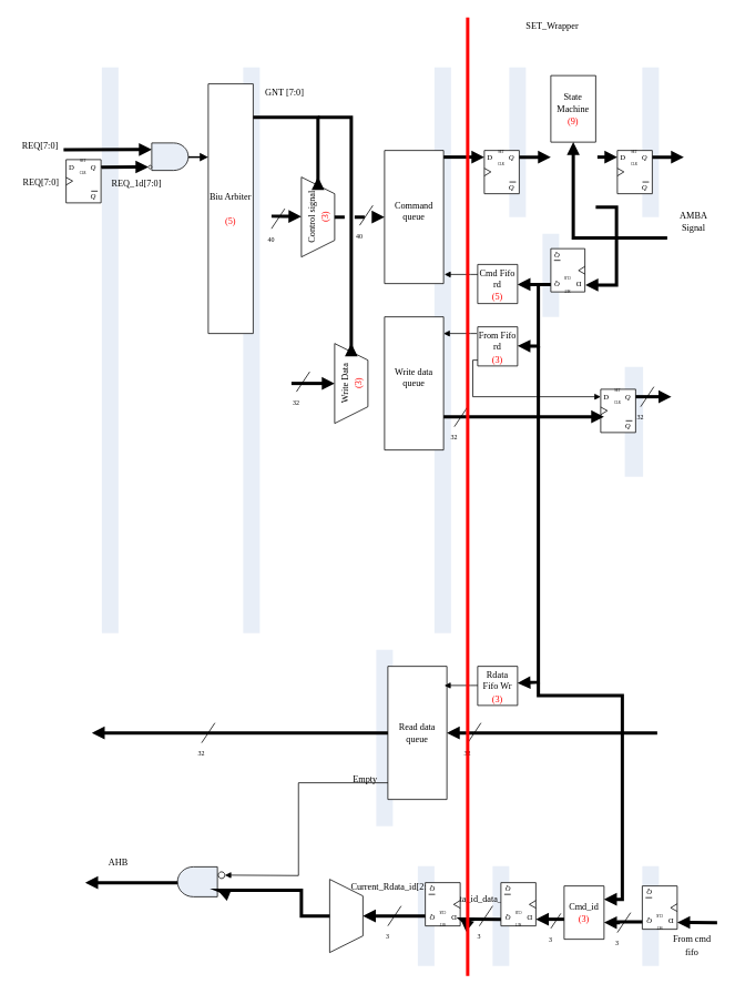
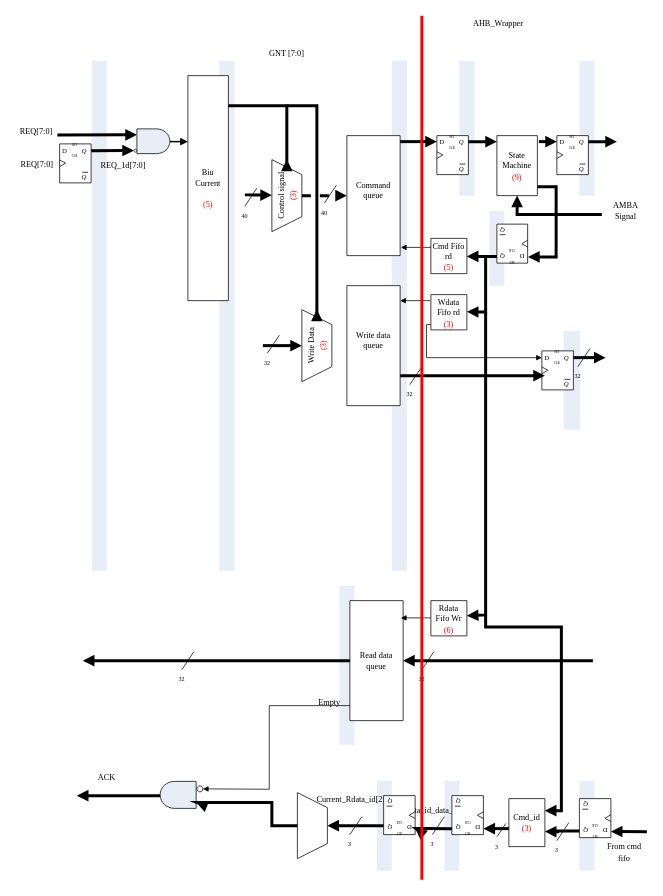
- <mxCell id="21" value="&lt;font style=&quot;font-size:11px;font-family:Times New Roman;color:#000000;direction:ltr;letter-spacing:0px;line-height:120.0%;opacity:1&quot;&gt;SET_Wrapper&#10;&lt;/font&gt;" style="verticalAlign=middle;align=center;vsdxID=23;fillColor=none;gradientColor=none;shape=stencil(fc5LDoAgDEXRrZBuAJyX7sXEKo0IBvG3eyM60IEOe5LmXZxcPbKacoo9r9JkZ0GC4yQZCNuYuEtxDg3hWGdHOMSF1WbBgNotVMaAJvQSCp7nD7/wk+5nfe214v0Vd9qzR5dyOgA=);strokeColor=none;spacingTop=-1;spacingBottom=-1;spacingLeft=-1;spacingRight=-1;labelBackgroundColor=none;rounded=0;html=1;whiteSpace=wrap;" vertex="1" parent="1"><mxGeometry width="196" height="20" x="566" y="20" as="geometry" /></mxCell>
+ <mxCell id="21" value="&lt;font style=&quot;font-size:11px;font-family:Times New Roman;color:#000000;direction:ltr;letter-spacing:0px;line-height:120.0%;opacity:1&quot;&gt;AHB_Wrapper&#10;&lt;/font&gt;" style="verticalAlign=middle;align=center;vsdxID=23;fillColor=none;gradientColor=none;shape=stencil(fc5LDoAgDEXRrZBuAJyX7sXEKo0IBvG3eyM60IEOe5LmXZxcPbKacoo9r9JkZ0GC4yQZCNuYuEtxDg3hWGdHOMSF1WbBgNotVMaAJvQSCp7nD7/wk+5nfe214v0Vd9qzR5dyOgA=);strokeColor=none;spacingTop=-1;spacingBottom=-1;spacingLeft=-1;spacingRight=-1;labelBackgroundColor=none;rounded=0;html=1;whiteSpace=wrap;" vertex="1" parent="1"><mxGeometry width="196" height="20" x="566" y="20" as="geometry" /></mxCell>
- <mxCell id="16" value="&lt;font style=&quot;font-size:11px;font-family:Times New Roman;color:#000000;direction:ltr;letter-spacing:0px;line-height:120.0%;opacity:1&quot;&gt;GNT [7:0]&#10;&lt;/font&gt;" style="verticalAlign=middle;align=center;vsdxID=51;fillColor=none;gradientColor=none;shape=stencil(fc5LDoAgDEXRrZBuAJyX7sXEKo0IBvG3eyM60IEOe5LmXZxcPbKacoo9r9JkZ0GC4yQZCNuYuEtxDg3hWGdHOMSF1WbBgNotVMaAJvQSCp7nD7/wk+5nfe214v0Vd9qzR5dyOgA=);strokeColor=none;spacingTop=-1;spacingBottom=-1;spacingLeft=-1;spacingRight=-1;labelBackgroundColor=none;rounded=0;html=1;whiteSpace=wrap;" vertex="1" parent="1"><mxGeometry width="56" height="20" x="314" y="100" as="geometry" /></mxCell>
+ <mxCell id="16" value="&lt;font style=&quot;font-size:11px;font-family:Times New Roman;color:#000000;direction:ltr;letter-spacing:0px;line-height:120.0%;opacity:1&quot;&gt;GNT [7:0]&#10;&lt;/font&gt;" style="verticalAlign=middle;align=center;vsdxID=51;fillColor=none;gradientColor=none;shape=stencil(fc5LDoAgDEXRrZBuAJyX7sXEKo0IBvG3eyM60IEOe5LmXZxcPbKacoo9r9JkZ0GC4yQZCNuYuEtxDg3hWGdHOMSF1WbBgNotVMaAJvQSCp7nD7/wk+5nfe214v0Vd9qzR5dyOgA=);strokeColor=none;spacingTop=-1;spacingBottom=-1;spacingLeft=-1;spacingRight=-1;labelBackgroundColor=none;rounded=0;html=1;whiteSpace=wrap;" vertex="1" parent="1"><mxGeometry x="354" y="60" width="56" height="20" as="geometry" /></mxCell>
- <mxCell id="25" value="&lt;p style=&quot;align:center;margin-left:0;margin-right:0;margin-top:0px;margin-bottom:0px;text-indent:0;valign:middle;direction:ltr;&quot;&gt;&lt;font style=&quot;font-size:11px;font-family:Times New Roman;color:#000000;direction:ltr;letter-spacing:0px;line-height:120.0%;opacity:1&quot;&gt;State Machine&#10;&lt;/font&gt;&lt;font style=&quot;font-size:11px;font-family:Times New Roman;color:#ff0000;direction:ltr;letter-spacing:0px;line-height:120.0%;opacity:1&quot;&gt;(9)&#10;&lt;/font&gt;&lt;/p&gt;" style="verticalAlign=middle;align=center;vsdxID=24;fillColor=#ffffff;gradientColor=none;shape=stencil(fc5LDoAgDEXRrZBuAJyX7sXEKo0IBvG3eyM60IEOe5LmXZxcPbKacoo9r9JkZ0GC4yQZCNuYuEtxDg3hWGdHOMSF1WbBgNotVMaAJvQSCp7nD7/wk+5nfe214v0Vd9qzR5dyOgA=);strokeColor=#000000;labelBackgroundColor=none;rounded=0;html=1;whiteSpace=wrap;" vertex="1" parent="1"><mxGeometry x="662" y="90" width="54" height="80" as="geometry" /></mxCell>
+ <mxCell id="25" value="&lt;p style=&quot;align:center;margin-left:0;margin-right:0;margin-top:0px;margin-bottom:0px;text-indent:0;valign:middle;direction:ltr;&quot;&gt;&lt;font style=&quot;font-size:11px;font-family:Times New Roman;color:#000000;direction:ltr;letter-spacing:0px;line-height:120.0%;opacity:1&quot;&gt;State Machine&#10;&lt;/font&gt;&lt;font style=&quot;font-size:11px;font-family:Times New Roman;color:#ff0000;direction:ltr;letter-spacing:0px;line-height:120.0%;opacity:1&quot;&gt;(9)&#10;&lt;/font&gt;&lt;/p&gt;" style="verticalAlign=middle;align=center;vsdxID=24;fillColor=#ffffff;gradientColor=none;shape=stencil(fc5LDoAgDEXRrZBuAJyX7sXEKo0IBvG3eyM60IEOe5LmXZxcPbKacoo9r9JkZ0GC4yQZCNuYuEtxDg3hWGdHOMSF1WbBgNotVMaAJvQSCp7nD7/wk+5nfe214v0Vd9qzR5dyOgA=);strokeColor=#000000;labelBackgroundColor=none;rounded=0;html=1;whiteSpace=wrap;" vertex="1" parent="1"><mxGeometry width="54" height="80" x="662" y="180" as="geometry" /></mxCell>
- <mxCell id="15" value="&lt;p style=&quot;align:center;margin-left:0;margin-right:0;margin-top:0px;margin-bottom:0px;text-indent:0;valign:middle;direction:ltr;&quot;&gt;&lt;font style=&quot;font-size:11px;font-family:Times New Roman;color:#000000;direction:ltr;letter-spacing:0px;line-height:120.0%;opacity:1&quot;&gt;Biu Arbiter&#10;&#10;&lt;/font&gt;&lt;font style=&quot;font-size:11px;font-family:Times New Roman;color:#ff0000;direction:ltr;letter-spacing:0px;line-height:120.0%;opacity:1&quot;&gt;(5)&#10;&lt;/font&gt;&lt;/p&gt;" style="verticalAlign=middle;align=center;vsdxID=47;fillColor=#ffffff;gradientColor=none;shape=stencil(fc5LDoAgDEXRrZDODTgv3YuJVRoRDOJv98bPQAc67Emad3F01cBqzCl2vEidnQUJjpNkIGxi4jbFKdSEQ5UdYR9nVqsFA2qzUBoDmtBLOPE4f7h46bfd7/pabMT7K++wZ5E+22kH);strokeColor=#000000;labelBackgroundColor=none;rounded=0;html=1;whiteSpace=wrap;" vertex="1" parent="1"><mxGeometry width="54" height="300" x="250" y="100" as="geometry" /></mxCell>
+ <mxCell id="15" value="&lt;p style=&quot;align:center;margin-left:0;margin-right:0;margin-top:0px;margin-bottom:0px;text-indent:0;valign:middle;direction:ltr;&quot;&gt;&lt;font style=&quot;font-size:11px;font-family:Times New Roman;color:#000000;direction:ltr;letter-spacing:0px;line-height:120.0%;opacity:1&quot;&gt;Biu Current&#10;&#10;&lt;/font&gt;&lt;font style=&quot;font-size:11px;font-family:Times New Roman;color:#ff0000;direction:ltr;letter-spacing:0px;line-height:120.0%;opacity:1&quot;&gt;(5)&#10;&lt;/font&gt;&lt;/p&gt;" style="verticalAlign=middle;align=center;vsdxID=47;fillColor=#ffffff;gradientColor=none;shape=stencil(fc5LDoAgDEXRrZDODTgv3YuJVRoRDOJv98bPQAc67Emad3F01cBqzCl2vEidnQUJjpNkIGxi4jbFKdSEQ5UdYR9nVqsFA2qzUBoDmtBLOPE4f7h46bfd7/pabMT7K++wZ5E+22kH);strokeColor=#000000;labelBackgroundColor=none;rounded=0;html=1;whiteSpace=wrap;" vertex="1" parent="1"><mxGeometry width="54" height="300" x="250" y="100" as="geometry" /></mxCell>
- <mxCell id="26" value="&lt;font style=&quot;font-size:11px;font-family:Times New Roman;color:#000000;direction:ltr;letter-spacing:0px;line-height:120.0%;opacity:1&quot;&gt;AMBA Signal&#10;&lt;/font&gt;" style="verticalAlign=middle;align=center;vsdxID=102;fillColor=none;gradientColor=none;shape=stencil(fc5LDoAgDEXRrZBuAJyX7sXEKo0IBvG3eyM60IEOe5LmXZxcPbKacoo9r9JkZ0GC4yQZCNuYuEtxDg3hWGdHOMSF1WbBgNotVMaAJvQSCp7nD7/wk+5nfe214v0Vd9qzR5dyOgA=);strokeColor=none;spacingTop=-1;spacingBottom=-1;spacingLeft=-1;spacingRight=-1;labelBackgroundColor=none;rounded=0;html=1;whiteSpace=wrap;" vertex="1" parent="1"><mxGeometry x="806" y="255" width="56" height="20" as="geometry" /></mxCell>
+ <mxCell id="26" value="&lt;font style=&quot;font-size:11px;font-family:Times New Roman;color:#000000;direction:ltr;letter-spacing:0px;line-height:120.0%;opacity:1&quot;&gt;AMBA Signal&#10;&lt;/font&gt;" style="verticalAlign=middle;align=center;vsdxID=102;fillColor=none;gradientColor=none;shape=stencil(fc5LDoAgDEXRrZBuAJyX7sXEKo0IBvG3eyM60IEOe5LmXZxcPbKacoo9r9JkZ0GC4yQZCNuYuEtxDg3hWGdHOMSF1WbBgNotVMaAJvQSCp7nD7/wk+5nfe214v0Vd9qzR5dyOgA=);strokeColor=none;spacingTop=-1;spacingBottom=-1;spacingLeft=-1;spacingRight=-1;labelBackgroundColor=none;rounded=0;html=1;whiteSpace=wrap;" vertex="1" parent="1"><mxGeometry width="56" height="20" x="806" y="270" as="geometry" /></mxCell>
- <mxCell id="28" value="&lt;p style=&quot;align:center;margin-left:0;margin-right:0;margin-top:0px;margin-bottom:0px;text-indent:0;valign:middle;direction:ltr;&quot;&gt;&lt;font style=&quot;font-size:11px;font-family:Times New Roman;color:#000000;direction:ltr;letter-spacing:0px;line-height:120.0%;opacity:1&quot;&gt;From Fifo rd&#10;&lt;/font&gt;&lt;font style=&quot;font-size:11px;font-family:Times New Roman;color:#ff0000;direction:ltr;letter-spacing:0px;line-height:120.0%;opacity:1&quot;&gt;(3)&#10;&lt;/font&gt;&lt;/p&gt;" style="verticalAlign=middle;align=center;vsdxID=119;fillColor=#ffffff;gradientColor=none;shape=stencil(fc5LDoAgDEXRrZBuAJyX7sXEKo0IBvG3eyM60IEOe5LmXZxcPbKacoo9r9JkZ0GC4yQZCNuYuEtxDg3hWGdHOMSF1WbBgNotVMaAJvQSCp7nD7/wk+5nfe214v0Vd9qzR5dyOgA=);strokeColor=#000000;labelBackgroundColor=none;rounded=0;html=1;whiteSpace=wrap;" vertex="1" parent="1"><mxGeometry width="48" height="47" x="574" y="392" as="geometry" /></mxCell>
+ <mxCell id="28" value="&lt;p style=&quot;align:center;margin-left:0;margin-right:0;margin-top:0px;margin-bottom:0px;text-indent:0;valign:middle;direction:ltr;&quot;&gt;&lt;font style=&quot;font-size:11px;font-family:Times New Roman;color:#000000;direction:ltr;letter-spacing:0px;line-height:120.0%;opacity:1&quot;&gt;Wdata Fifo rd&#10;&lt;/font&gt;&lt;font style=&quot;font-size:11px;font-family:Times New Roman;color:#ff0000;direction:ltr;letter-spacing:0px;line-height:120.0%;opacity:1&quot;&gt;(3)&#10;&lt;/font&gt;&lt;/p&gt;" style="verticalAlign=middle;align=center;vsdxID=119;fillColor=#ffffff;gradientColor=none;shape=stencil(fc5LDoAgDEXRrZBuAJyX7sXEKo0IBvG3eyM60IEOe5LmXZxcPbKacoo9r9JkZ0GC4yQZCNuYuEtxDg3hWGdHOMSF1WbBgNotVMaAJvQSCp7nD7/wk+5nfe214v0Vd9qzR5dyOgA=);strokeColor=#000000;labelBackgroundColor=none;rounded=0;html=1;whiteSpace=wrap;" vertex="1" parent="1"><mxGeometry width="48" height="47" x="574" y="392" as="geometry" /></mxCell>
- <mxCell id="29" value="&lt;p style=&quot;align:center;margin-left:0;margin-right:0;margin-top:0px;margin-bottom:0px;text-indent:0;valign:middle;direction:ltr;&quot;&gt;&lt;font style=&quot;font-size:11px;font-family:Times New Roman;color:#000000;direction:ltr;letter-spacing:0px;line-height:120.0%;opacity:1&quot;&gt;Rdata Fifo Wr&#10;&lt;/font&gt;&lt;font style=&quot;font-size:11px;font-family:Times New Roman;color:#ff0000;direction:ltr;letter-spacing:0px;line-height:120.0%;opacity:1&quot;&gt;(3)&#10;&lt;/font&gt;&lt;/p&gt;" style="verticalAlign=middle;align=center;vsdxID=138;fillColor=#ffffff;gradientColor=none;shape=stencil(fc5LDoAgDEXRrZBuAJyX7sXEKo0IBvG3eyM60IEOe5LmXZxcPbKacoo9r9JkZ0GC4yQZCNuYuEtxDg3hWGdHOMSF1WbBgNotVMaAJvQSCp7nD7/wk+5nfe214v0Vd9qzR5dyOgA=);strokeColor=#000000;labelBackgroundColor=none;rounded=0;html=1;whiteSpace=wrap;" vertex="1" parent="1"><mxGeometry width="48" height="47" x="574" y="800" as="geometry" /></mxCell>
+ <mxCell id="29" value="&lt;p style=&quot;align:center;margin-left:0;margin-right:0;margin-top:0px;margin-bottom:0px;text-indent:0;valign:middle;direction:ltr;&quot;&gt;&lt;font style=&quot;font-size:11px;font-family:Times New Roman;color:#000000;direction:ltr;letter-spacing:0px;line-height:120.0%;opacity:1&quot;&gt;Rdata Fifo Wr&#10;&lt;/font&gt;&lt;font style=&quot;font-size:11px;font-family:Times New Roman;color:#ff0000;direction:ltr;letter-spacing:0px;line-height:120.0%;opacity:1&quot;&gt;(6)&#10;&lt;/font&gt;&lt;/p&gt;" style="verticalAlign=middle;align=center;vsdxID=138;fillColor=#ffffff;gradientColor=none;shape=stencil(fc5LDoAgDEXRrZBuAJyX7sXEKo0IBvG3eyM60IEOe5LmXZxcPbKacoo9r9JkZ0GC4yQZCNuYuEtxDg3hWGdHOMSF1WbBgNotVMaAJvQSCp7nD7/wk+5nfe214v0Vd9qzR5dyOgA=);strokeColor=#000000;labelBackgroundColor=none;rounded=0;html=1;whiteSpace=wrap;" vertex="1" parent="1"><mxGeometry width="48" height="47" x="574" y="800" as="geometry" /></mxCell>
- <mxCell id="23" value="&lt;font style=&quot;font-size:11px;font-family:Times New Roman;color:#000000;direction:ltr;letter-spacing:0px;line-height:120.0%;opacity:1&quot;&gt;AHB&#10;&lt;/font&gt;" style="verticalAlign=middle;align=center;vsdxID=64;fillColor=none;gradientColor=none;shape=stencil(fc5LDoAgDEXRrZBuAJyX7sXEKo0IBvG3eyM60IEOe5LmXZxcPbKacoo9r9JkZ0GC4yQZCNuYuEtxDg3hWGdHOMSF1WbBgNotVMaAJvQSCp7nD7/wk+5nfe214v0Vd9qzR5dyOgA=);strokeColor=none;spacingTop=-1;spacingBottom=-1;spacingLeft=-1;spacingRight=-1;labelBackgroundColor=none;rounded=0;html=1;whiteSpace=wrap;" vertex="1" parent="1"><mxGeometry width="80" height="10" x="102" y="1030" as="geometry" /></mxCell>
+ <mxCell id="23" value="&lt;font style=&quot;font-size:11px;font-family:Times New Roman;color:#000000;direction:ltr;letter-spacing:0px;line-height:120.0%;opacity:1&quot;&gt;ACK&#10;&lt;/font&gt;" style="verticalAlign=middle;align=center;vsdxID=64;fillColor=none;gradientColor=none;shape=stencil(fc5LDoAgDEXRrZBuAJyX7sXEKo0IBvG3eyM60IEOe5LmXZxcPbKacoo9r9JkZ0GC4yQZCNuYuEtxDg3hWGdHOMSF1WbBgNotVMaAJvQSCp7nD7/wk+5nfe214v0Vd9qzR5dyOgA=);strokeColor=none;spacingTop=-1;spacingBottom=-1;spacingLeft=-1;spacingRight=-1;labelBackgroundColor=none;rounded=0;html=1;whiteSpace=wrap;" vertex="1" parent="1"><mxGeometry width="80" height="10" x="102" y="1030" as="geometry" /></mxCell>
